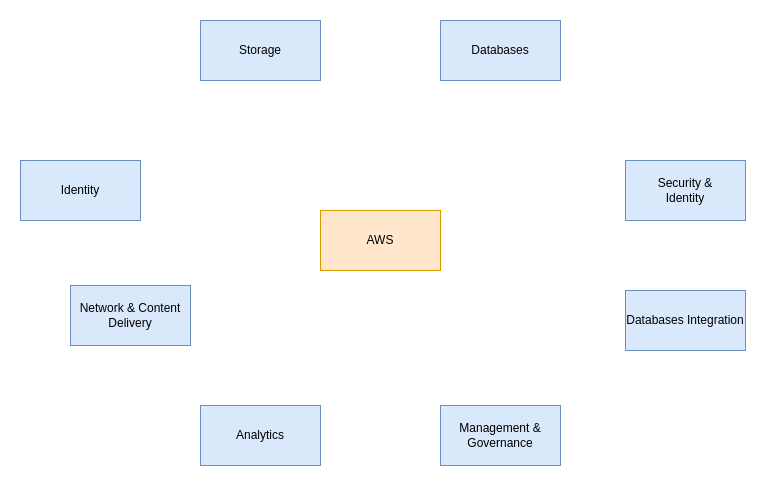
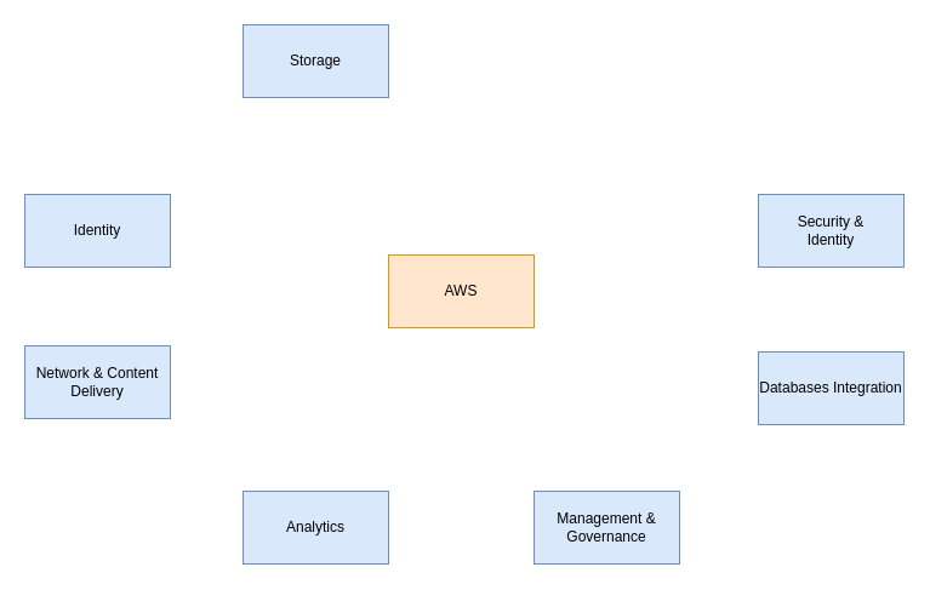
- <mxCell id="5" value="Databases" style="rounded=0;whiteSpace=wrap;html=1;fillColor=#dae8fc;strokeColor=#6c8ebf;" vertex="1" parent="1"><mxGeometry x="440" y="20" width="120" height="60" as="geometry" /></mxCell>
- <mxCell id="10" value="Network &amp;amp; Content Delivery" style="whiteSpace=wrap;html=1;fillColor=#dae8fc;strokeColor=#6c8ebf;" vertex="1" parent="1"><mxGeometry x="70" y="285" width="120" height="60" as="geometry" /></mxCell>
+ <mxCell id="10" value="Network &amp;amp; Content Delivery" style="whiteSpace=wrap;html=1;fillColor=#dae8fc;strokeColor=#6c8ebf;" vertex="1" parent="1"><mxGeometry x="20" y="285" width="120" height="60" as="geometry" /></mxCell>
